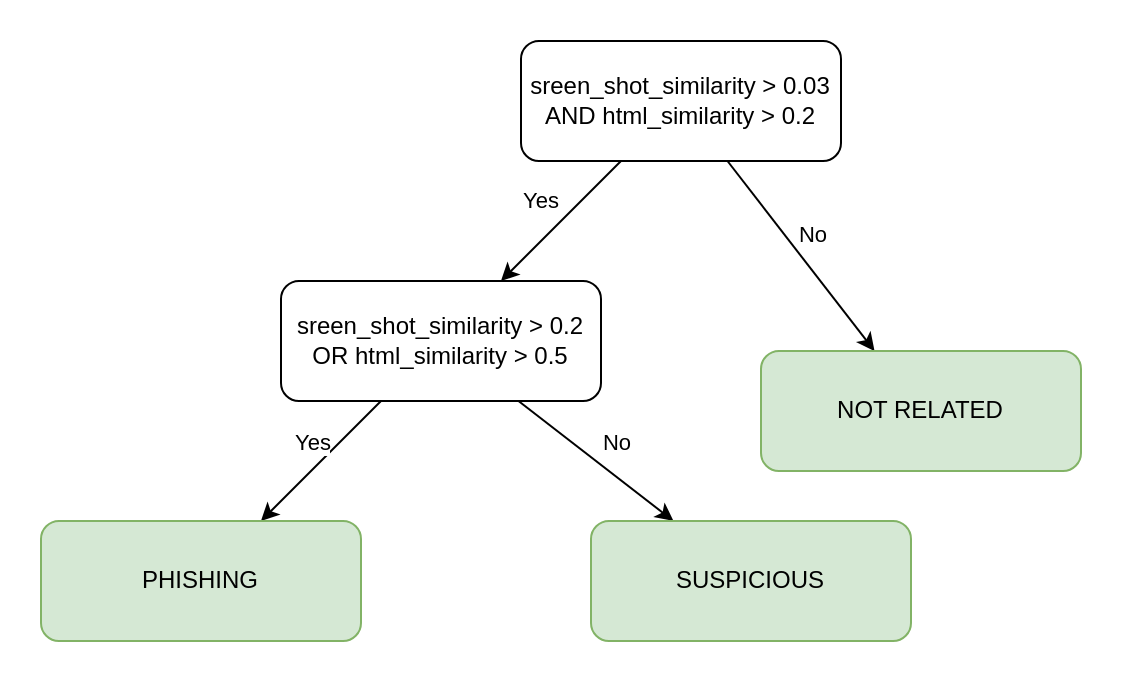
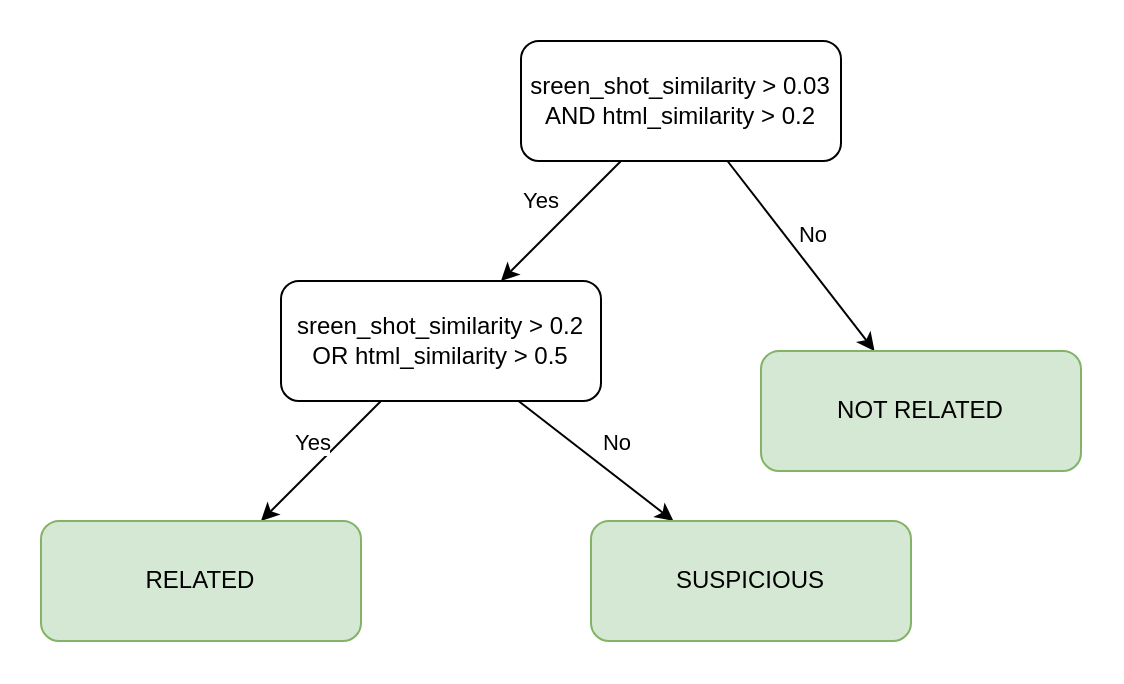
- <mxCell id="13" value="PHISHING" style="rounded=1;whiteSpace=wrap;html=1;fillColor=#d5e8d4;strokeColor=#82b366;" parent="1" vertex="1"><mxGeometry x="20" y="260" width="160" height="60" as="geometry" /></mxCell>
+ <mxCell id="13" value="RELATED" style="rounded=1;whiteSpace=wrap;html=1;fillColor=#d5e8d4;strokeColor=#82b366;" parent="1" vertex="1"><mxGeometry x="20" y="260" width="160" height="60" as="geometry" /></mxCell>
